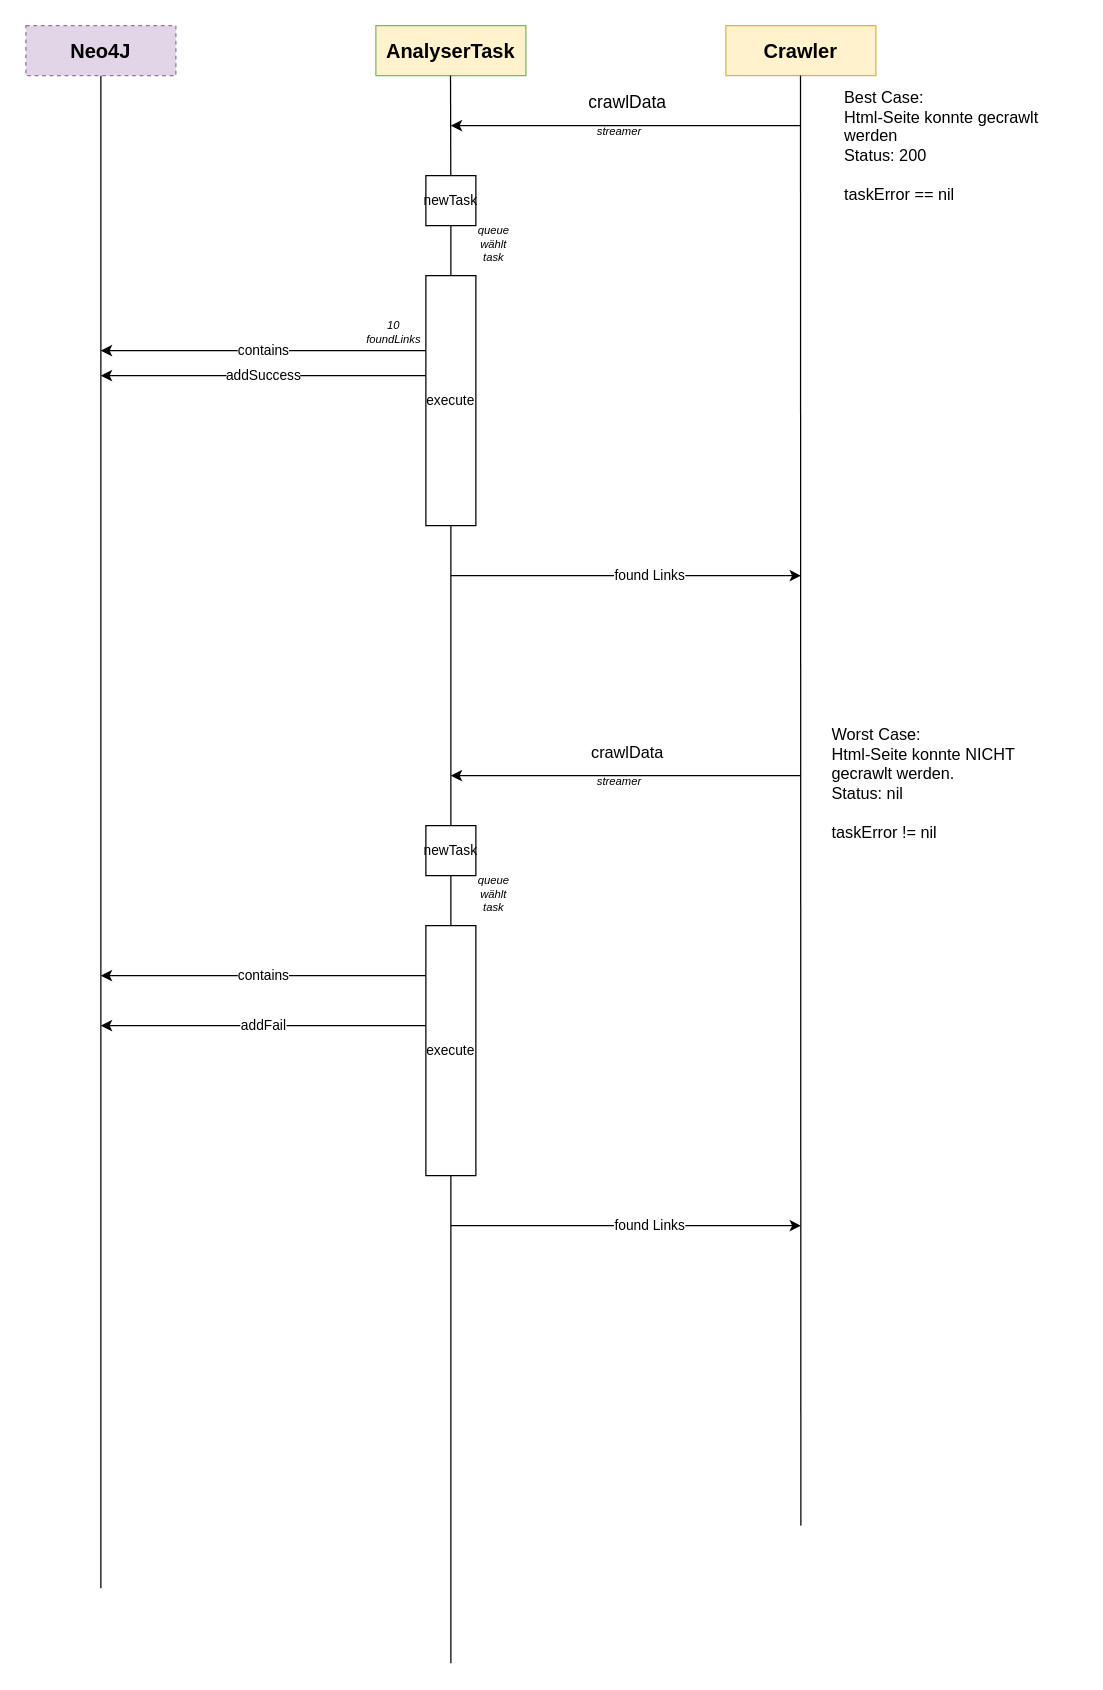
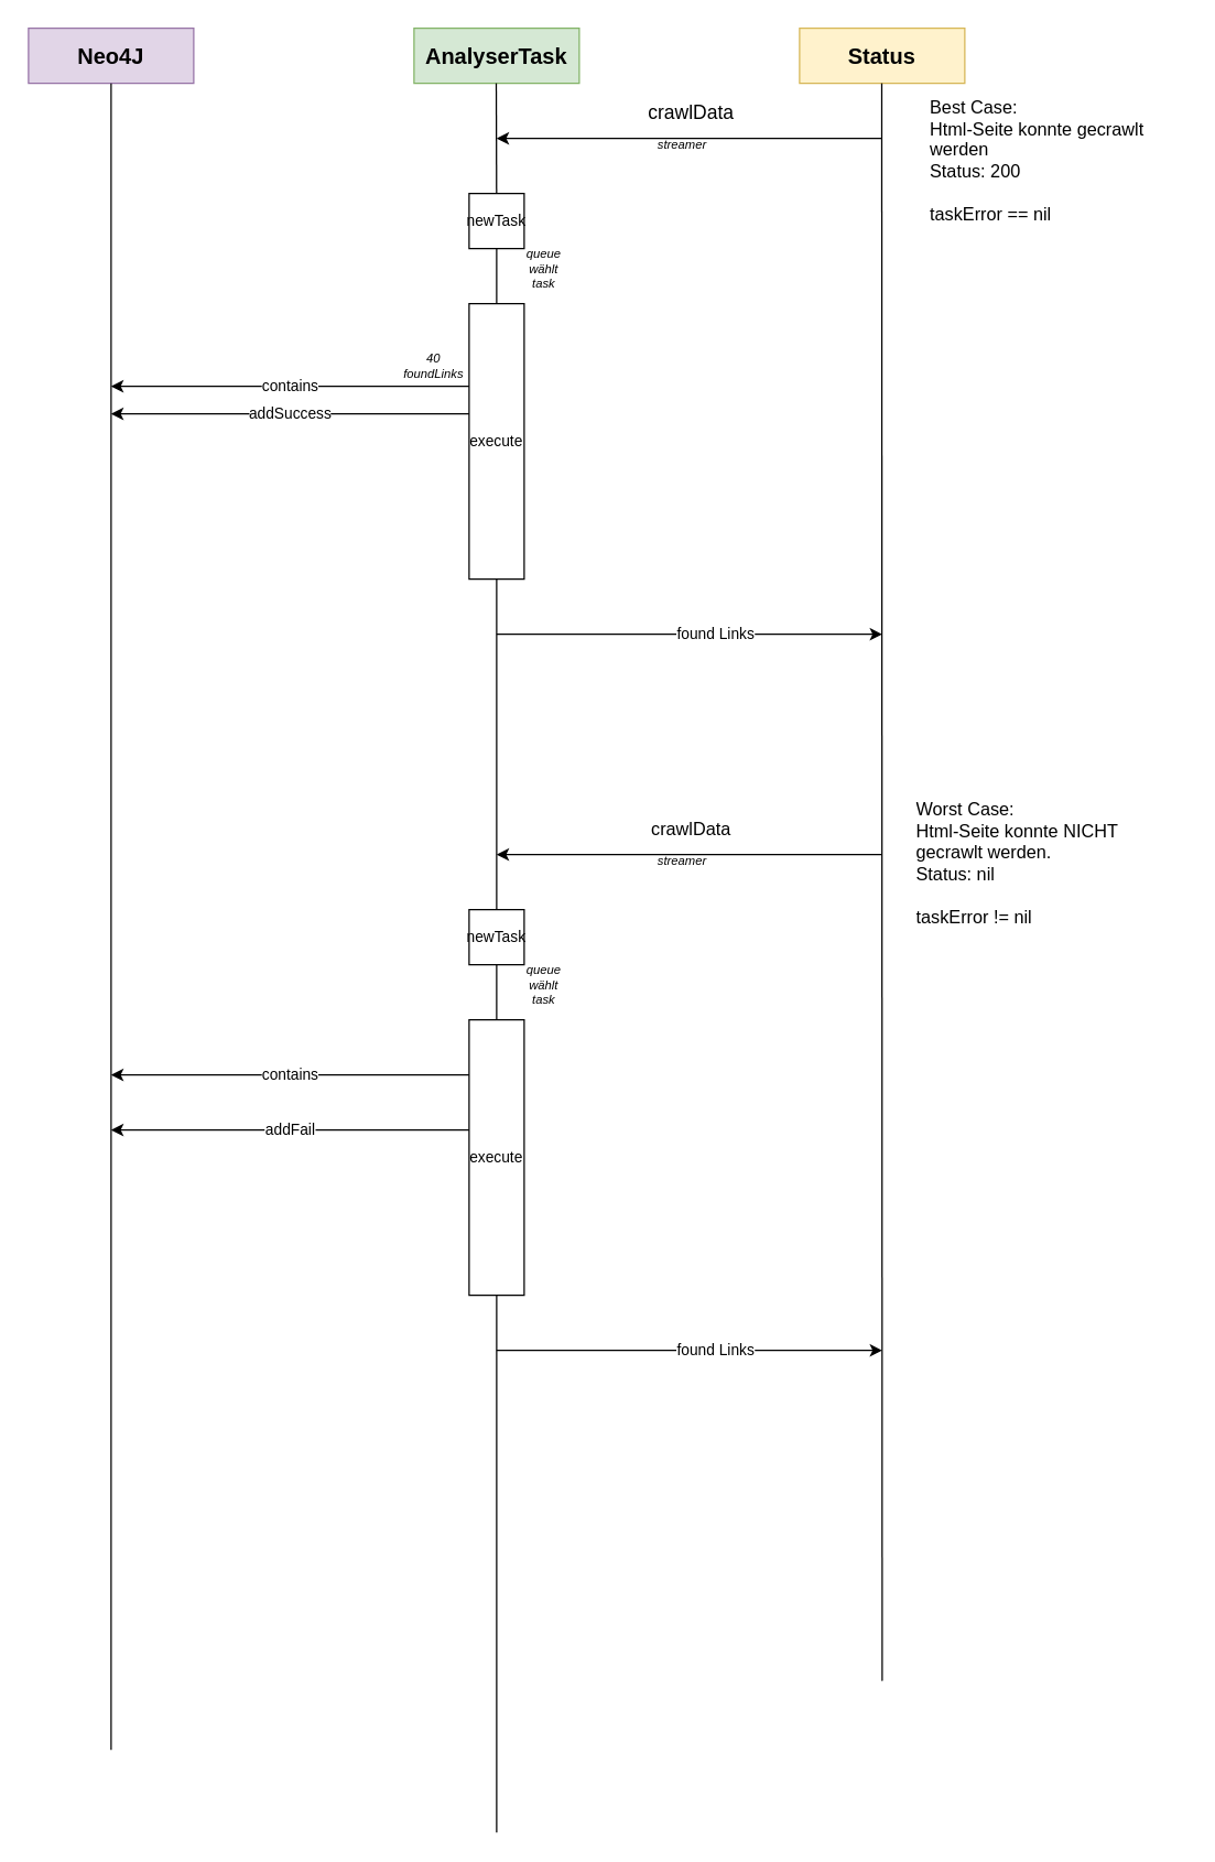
- <mxCell id="3" value="Neo4J" style="rounded=0;whiteSpace=wrap;html=1;fillColor=#e1d5e7;strokeColor=#9673a6;fontSize=16;fontStyle=1;dashed=1;" vertex="1" parent="1"><mxGeometry x="20" y="20" width="120" height="40" as="geometry" /></mxCell>
+ <mxCell id="3" value="Neo4J" style="rounded=0;whiteSpace=wrap;html=1;fillColor=#e1d5e7;strokeColor=#9673a6;fontSize=16;fontStyle=1" vertex="1" parent="1"><mxGeometry x="20" y="20" width="120" height="40" as="geometry" /></mxCell>
- <mxCell id="2" value="AnalyserTask" style="rounded=0;whiteSpace=wrap;html=1;fillColor=#fff2cc;strokeColor=#82b366;fontSize=16;fontStyle=1;" vertex="1" parent="1"><mxGeometry x="300" y="20" width="120" height="40" as="geometry" /></mxCell>
+ <mxCell id="2" value="AnalyserTask" style="rounded=0;whiteSpace=wrap;html=1;fillColor=#d5e8d4;strokeColor=#82b366;fontSize=16;fontStyle=1" vertex="1" parent="1"><mxGeometry x="300" y="20" width="120" height="40" as="geometry" /></mxCell>
- <mxCell id="4" value="Crawler" style="rounded=0;whiteSpace=wrap;html=1;fillColor=#fff2cc;strokeColor=#d6b656;fontSize=16;fontStyle=1" vertex="1" parent="1"><mxGeometry x="580" y="20" width="120" height="40" as="geometry" /></mxCell>
+ <mxCell id="4" value="Status" style="rounded=0;whiteSpace=wrap;html=1;fillColor=#fff2cc;strokeColor=#d6b656;fontSize=16;fontStyle=1" vertex="1" parent="1"><mxGeometry x="580" y="20" width="120" height="40" as="geometry" /></mxCell>
- <mxCell id="32" value="10 foundLinks" style="text;html=1;strokeColor=none;fillColor=none;align=center;verticalAlign=middle;whiteSpace=wrap;rounded=0;fontSize=9;fontStyle=2" vertex="1" parent="1"><mxGeometry x="289" y="260" width="51" height="10" as="geometry" /></mxCell>
+ <mxCell id="32" value="40 foundLinks" style="text;html=1;strokeColor=none;fillColor=none;align=center;verticalAlign=middle;whiteSpace=wrap;rounded=0;fontSize=9;fontStyle=2" vertex="1" parent="1"><mxGeometry x="289" y="260" width="51" height="10" as="geometry" /></mxCell>
